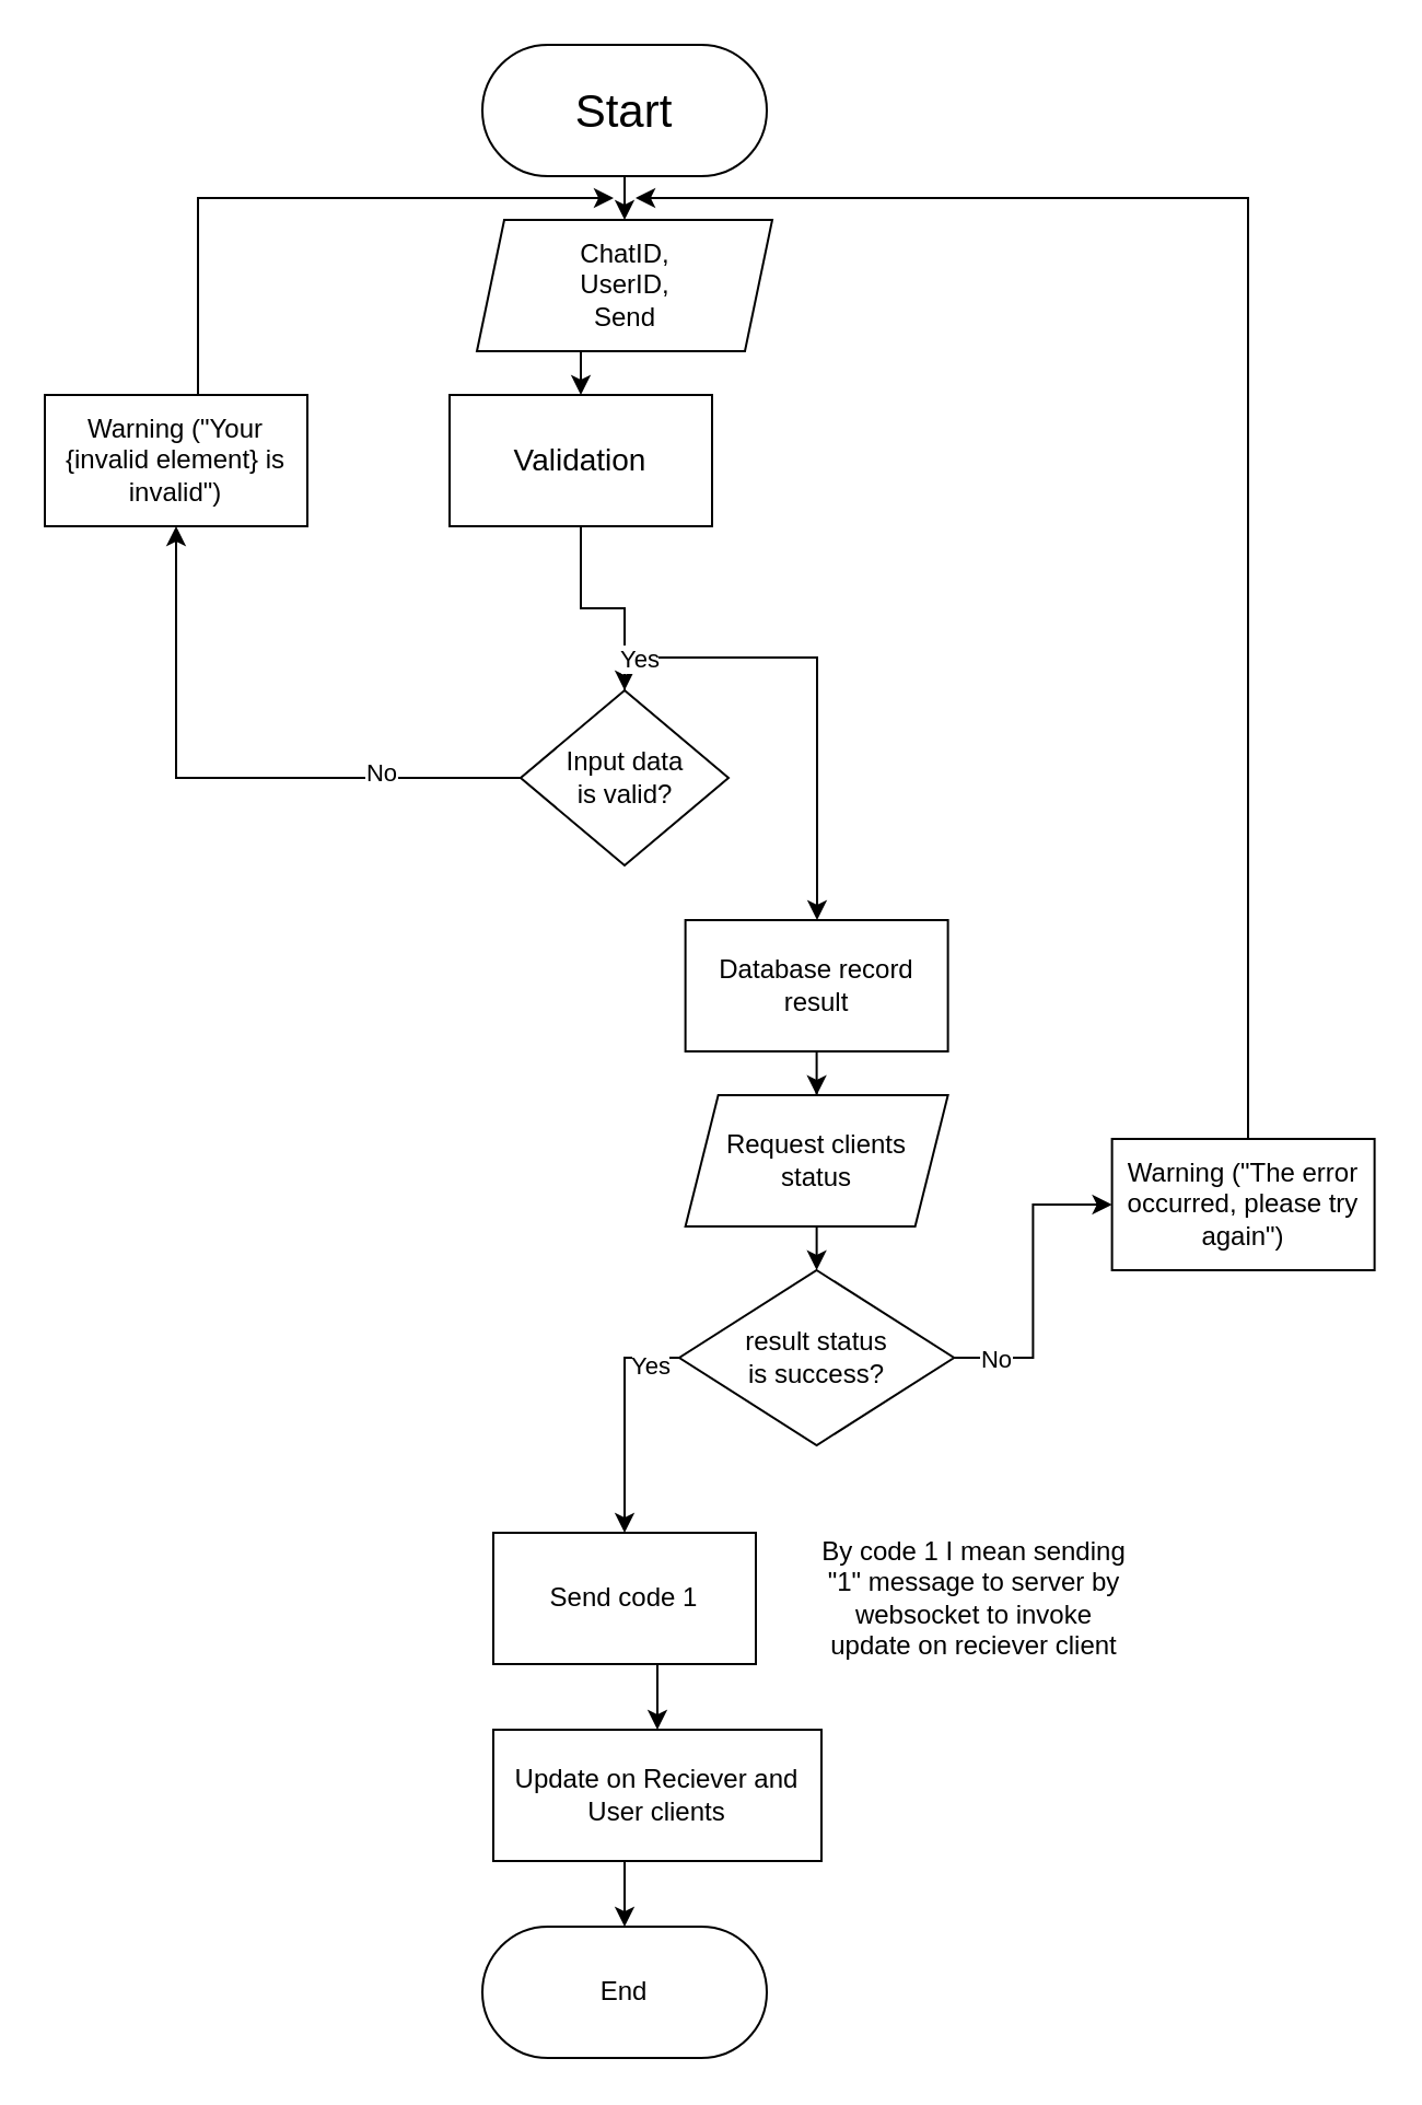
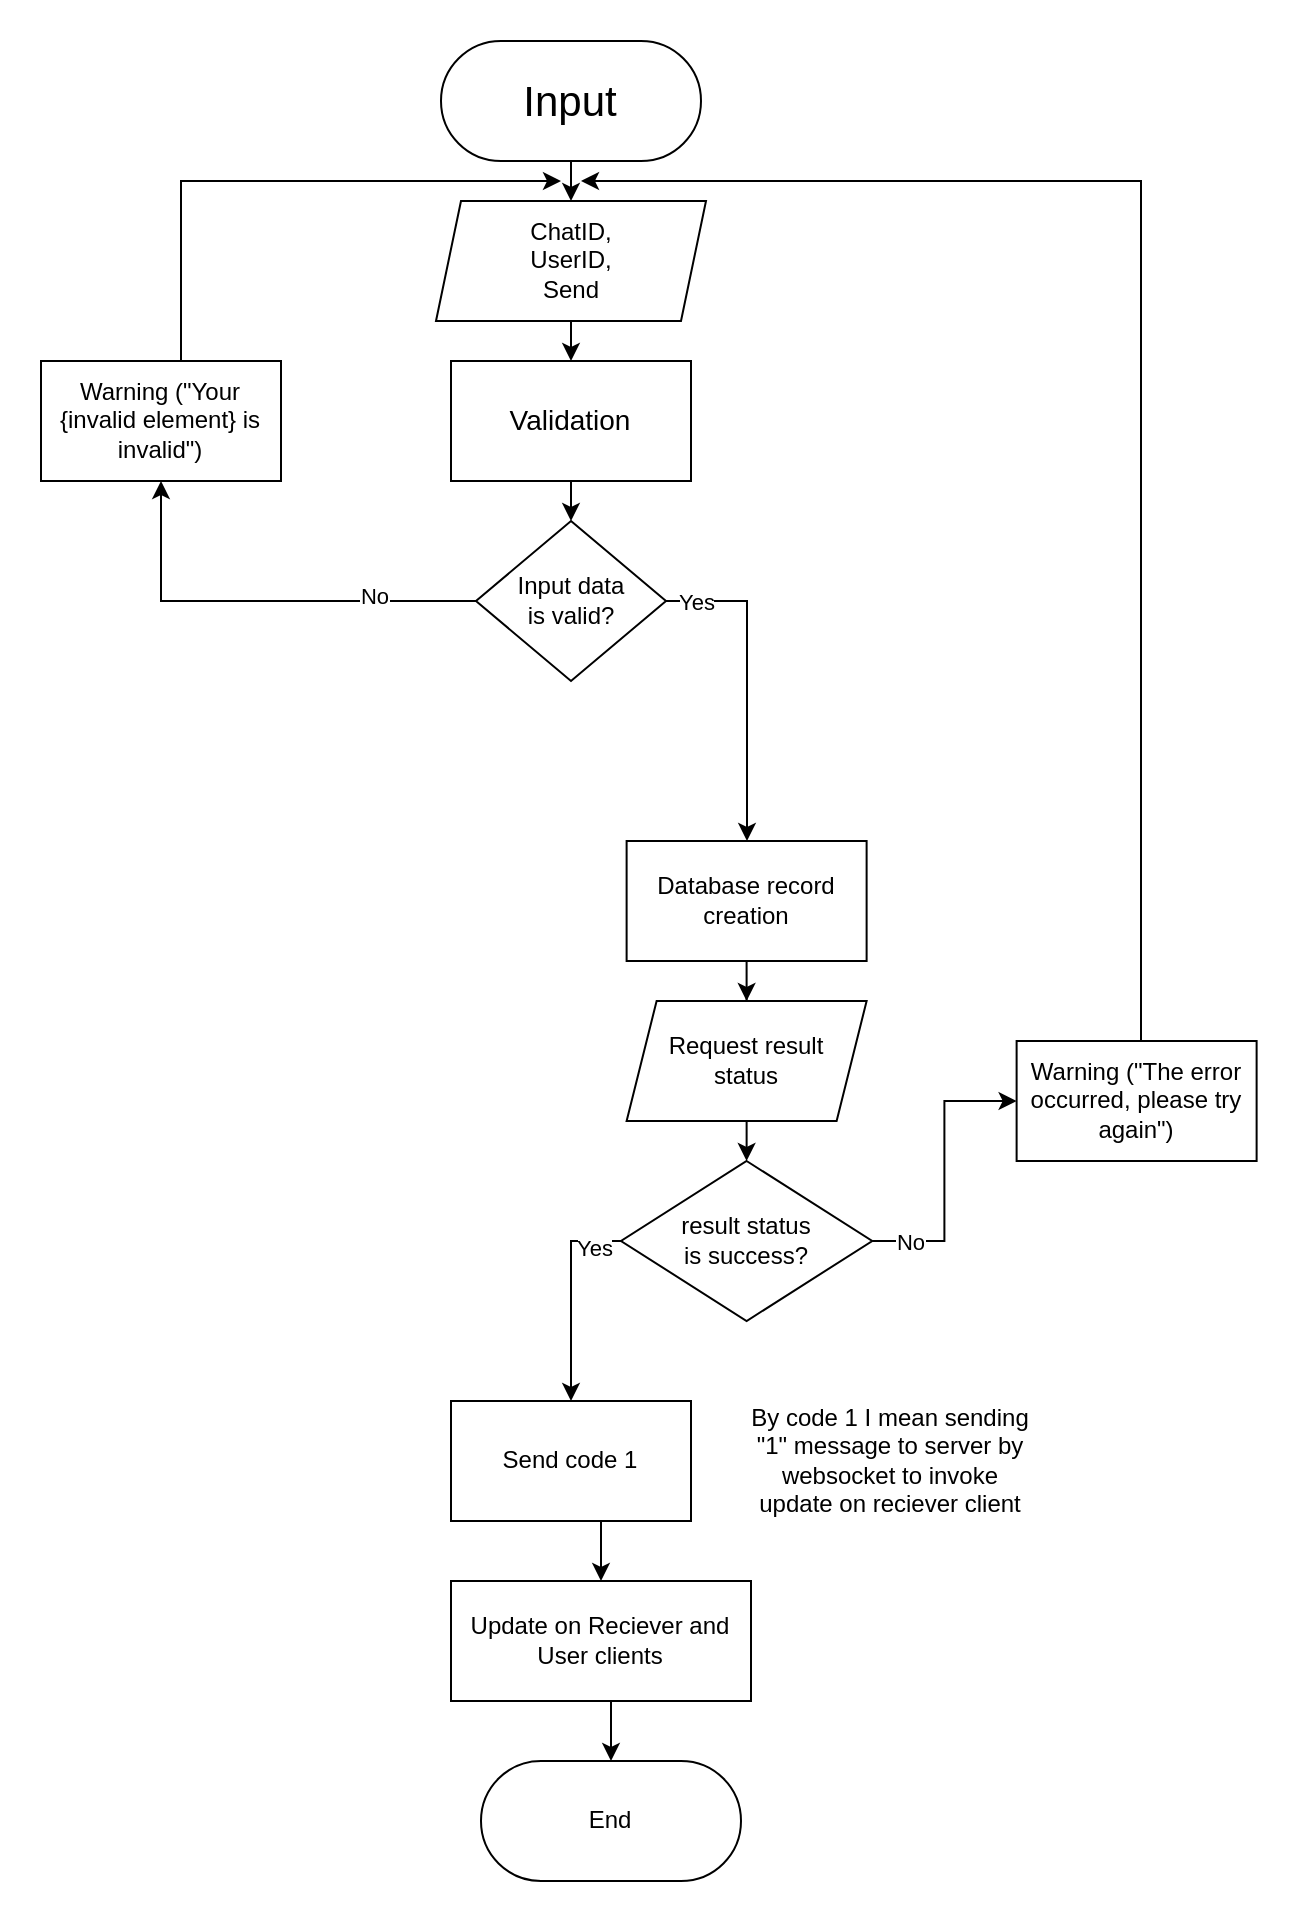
- <mxCell id="3" value="&lt;font style=&quot;font-size: 21px;&quot;&gt;Start&lt;/font&gt;" style="rounded=1;whiteSpace=wrap;html=1;glass=0;shadow=0;arcSize=50;" vertex="1" parent="1"><mxGeometry x="220" y="20" width="130" height="60" as="geometry" /></mxCell>
+ <mxCell id="3" value="&lt;font style=&quot;font-size: 21px;&quot;&gt;Input&lt;/font&gt;" style="rounded=1;whiteSpace=wrap;html=1;glass=0;shadow=0;arcSize=50;" vertex="1" parent="1"><mxGeometry x="220" y="20" width="130" height="60" as="geometry" /></mxCell>
- <mxCell id="7" value="&lt;font style=&quot;font-size: 14px;&quot;&gt;Validation&lt;br&gt;&lt;/font&gt;" style="whiteSpace=wrap;html=1;" vertex="1" parent="1"><mxGeometry x="205" y="180" width="120" height="60" as="geometry" /></mxCell>
+ <mxCell id="7" value="&lt;font style=&quot;font-size: 14px;&quot;&gt;Validation&lt;br&gt;&lt;/font&gt;" style="whiteSpace=wrap;html=1;" vertex="1" parent="1"><mxGeometry x="225" y="180" width="120" height="60" as="geometry" /></mxCell>
- <mxCell id="12" value="&lt;div&gt;Input data&lt;/div&gt;&lt;div&gt;is valid?&lt;br&gt;&lt;/div&gt;" style="rhombus;whiteSpace=wrap;html=1;" vertex="1" parent="1"><mxGeometry x="237.5" y="315" width="95" height="80" as="geometry" /></mxCell>
+ <mxCell id="12" value="&lt;div&gt;Input data&lt;/div&gt;&lt;div&gt;is valid?&lt;br&gt;&lt;/div&gt;" style="rhombus;whiteSpace=wrap;html=1;" vertex="1" parent="1"><mxGeometry x="237.5" y="260" width="95" height="80" as="geometry" /></mxCell>
- <mxCell id="16" value="Database record result" style="whiteSpace=wrap;html=1;" vertex="1" parent="1"><mxGeometry x="312.81" y="420" width="120" height="60" as="geometry" /></mxCell>
+ <mxCell id="16" value="Database record creation" style="whiteSpace=wrap;html=1;" vertex="1" parent="1"><mxGeometry x="312.81" y="420" width="120" height="60" as="geometry" /></mxCell>
- <mxCell id="18" value="&lt;div&gt;Request clients&lt;/div&gt;&lt;div&gt;status&lt;br&gt;&lt;/div&gt;" style="shape=parallelogram;perimeter=parallelogramPerimeter;whiteSpace=wrap;html=1;fixedSize=1;size=15;" vertex="1" parent="1"><mxGeometry x="312.81" y="500" width="120" height="60" as="geometry" /></mxCell>
+ <mxCell id="18" value="&lt;div&gt;Request result&lt;/div&gt;&lt;div&gt;status&lt;br&gt;&lt;/div&gt;" style="shape=parallelogram;perimeter=parallelogramPerimeter;whiteSpace=wrap;html=1;fixedSize=1;size=15;" vertex="1" parent="1"><mxGeometry x="312.81" y="500" width="120" height="60" as="geometry" /></mxCell>
- <mxCell id="28" value="End" style="rounded=1;whiteSpace=wrap;html=1;glass=0;shadow=0;arcSize=50;" vertex="1" parent="1"><mxGeometry x="220" y="880" width="130" height="60" as="geometry" /></mxCell>
+ <mxCell id="28" value="End" style="rounded=1;whiteSpace=wrap;html=1;glass=0;shadow=0;arcSize=50;" vertex="1" parent="1"><mxGeometry x="240" y="880" width="130" height="60" as="geometry" /></mxCell>
